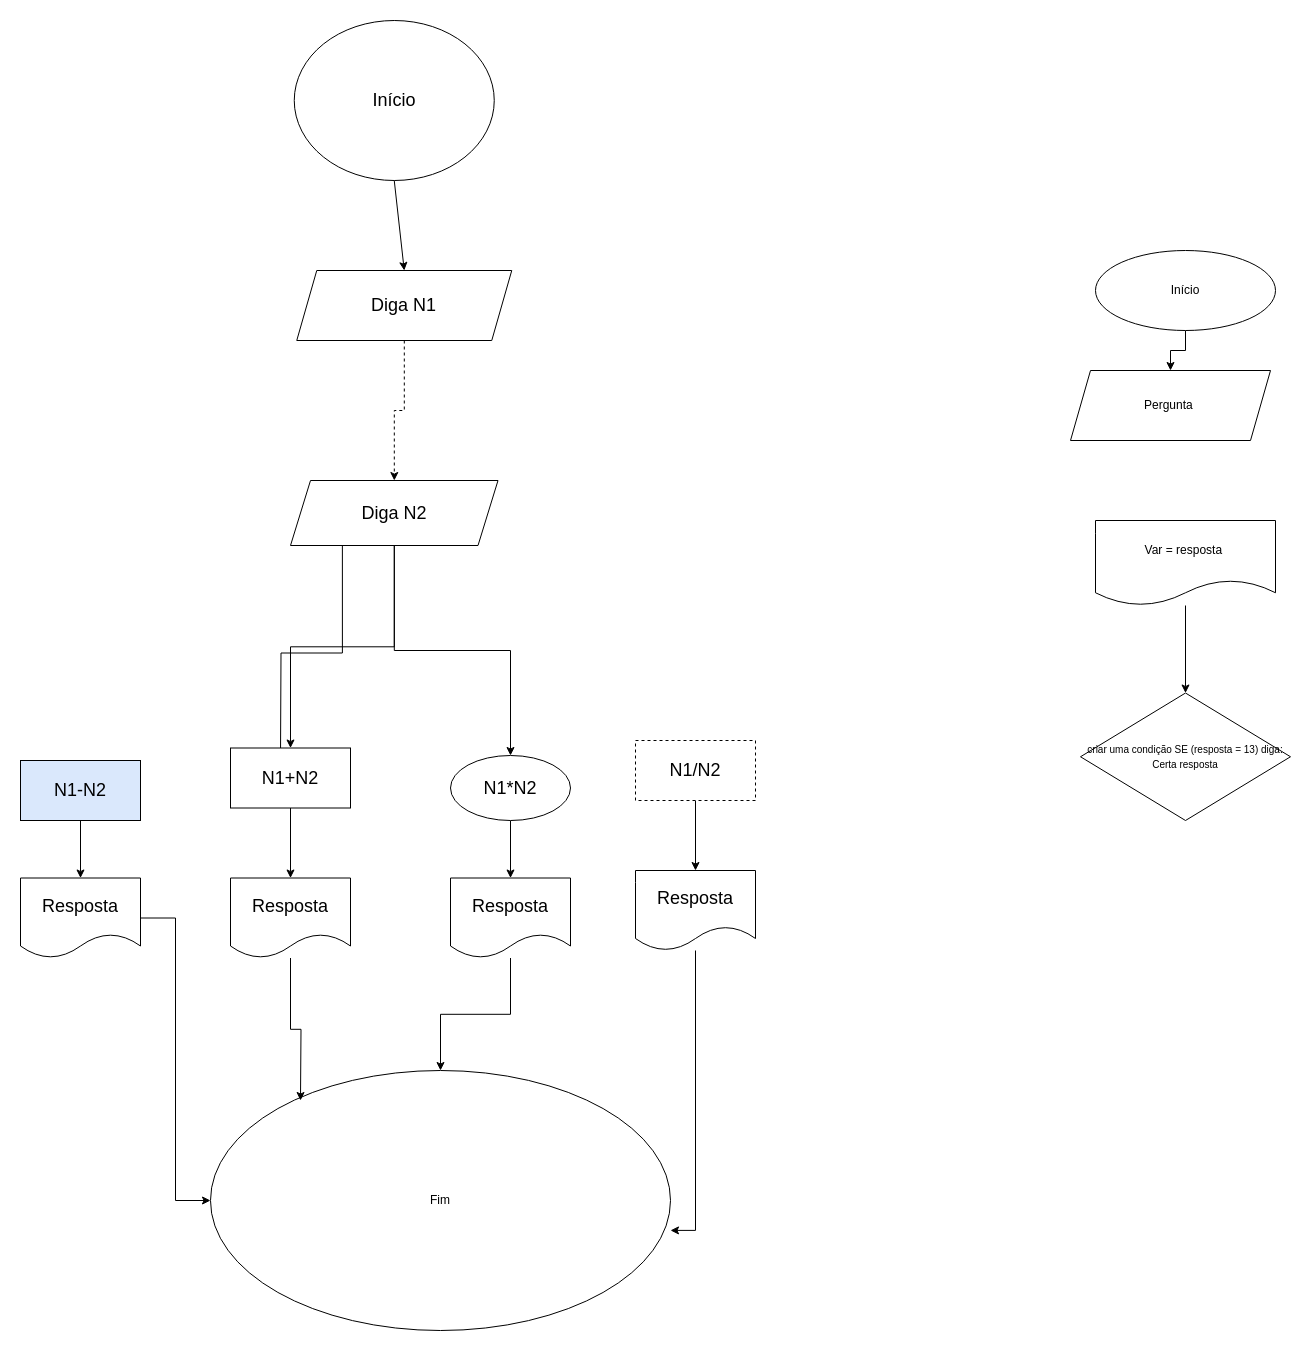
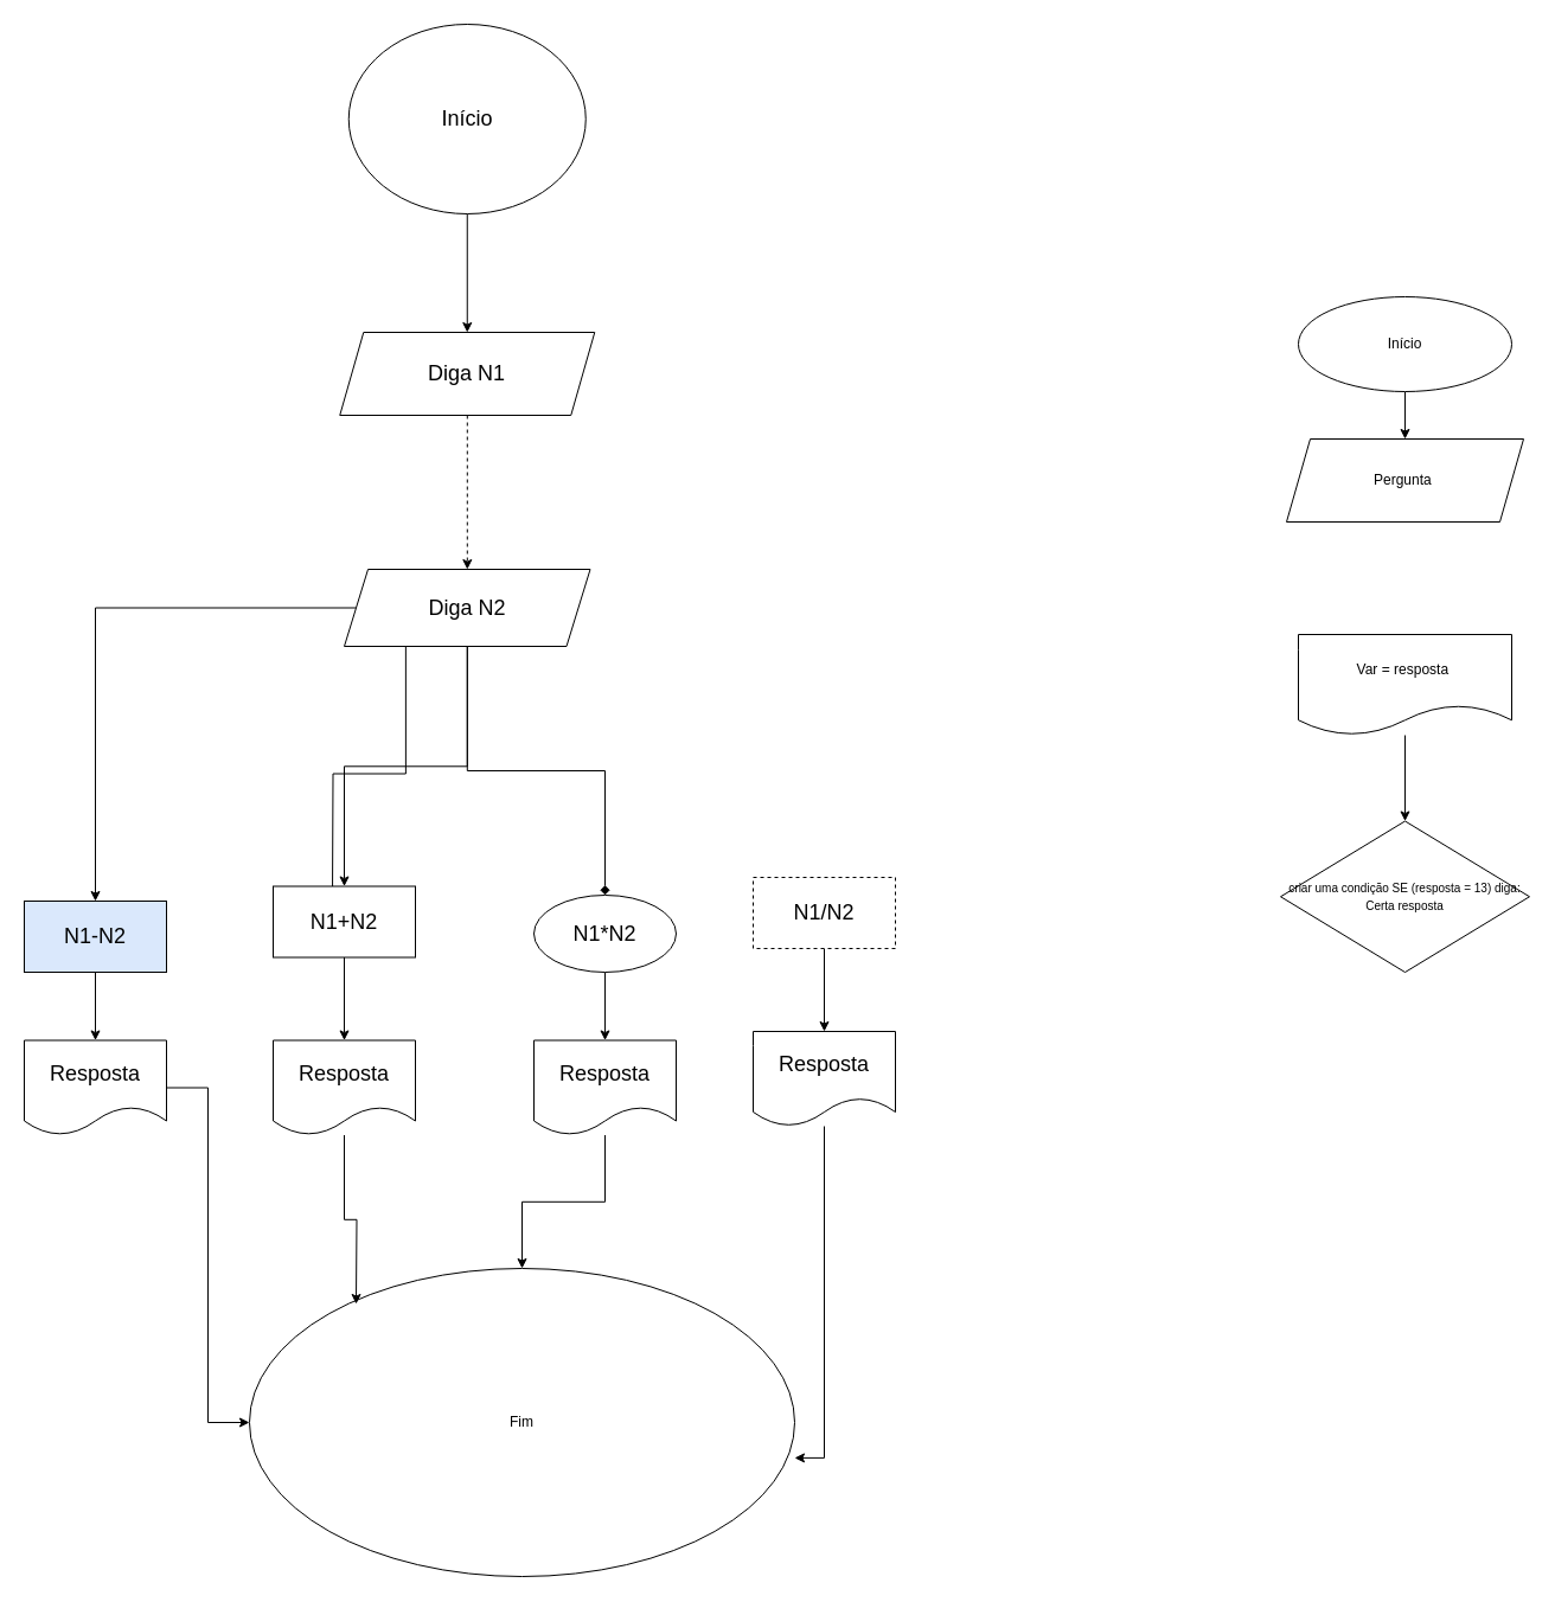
- <mxCell id="3" value="&lt;font style=&quot;font-size: 18px&quot;&gt;Diga N1&lt;/font&gt;" style="shape=parallelogram;perimeter=parallelogramPerimeter;whiteSpace=wrap;html=1;fixedSize=1;" vertex="1" parent="1"><mxGeometry x="296.25" y="270" width="215" height="70" as="geometry" /></mxCell>
+ <mxCell id="3" value="&lt;font style=&quot;font-size: 18px&quot;&gt;Diga N1&lt;/font&gt;" style="shape=parallelogram;perimeter=parallelogramPerimeter;whiteSpace=wrap;html=1;fixedSize=1;" vertex="1" parent="1"><mxGeometry x="286.25" y="280" width="215" height="70" as="geometry" /></mxCell>
- <mxCell id="7" value="Pergunta&amp;nbsp;" style="shape=parallelogram;perimeter=parallelogramPerimeter;whiteSpace=wrap;html=1;fixedSize=1;fontSize=12;" vertex="1" parent="1"><mxGeometry x="1070" y="370" width="200" height="70" as="geometry" /></mxCell>
+ <mxCell id="7" value="Pergunta&amp;nbsp;" style="shape=parallelogram;perimeter=parallelogramPerimeter;whiteSpace=wrap;html=1;fixedSize=1;fontSize=12;" vertex="1" parent="1"><mxGeometry x="1085" y="370" width="200" height="70" as="geometry" /></mxCell>
+ <mxCell id="15" value="" style="edgeStyle=orthogonalEdgeStyle;rounded=0;orthogonalLoop=1;jettySize=auto;html=1;fontSize=18;" edge="1" parent="1" source="17" target="27"><mxGeometry relative="1" as="geometry" /></mxCell>
- <mxCell id="9" value="Var = resposta&amp;nbsp;" style="shape=document;whiteSpace=wrap;html=1;boundedLbl=1;" vertex="1" parent="1"><mxGeometry x="1095" y="520" width="180" height="85" as="geometry" /></mxCell>
+ <mxCell id="9" value="Var = resposta&amp;nbsp;" style="shape=document;whiteSpace=wrap;html=1;boundedLbl=1;" vertex="1" parent="1"><mxGeometry x="1095" y="535" width="180" height="85" as="geometry" /></mxCell>
- <mxCell id="14" value="" style="edgeStyle=orthogonalEdgeStyle;rounded=0;orthogonalLoop=1;jettySize=auto;html=1;fontSize=18;" edge="1" parent="1" source="17" target="23"><mxGeometry relative="1" as="geometry" /></mxCell>
+ <mxCell id="14" value="" style="edgeStyle=orthogonalEdgeStyle;rounded=0;orthogonalLoop=1;jettySize=auto;html=1;fontSize=18;endArrow=diamond;" edge="1" parent="1" source="17" target="23"><mxGeometry relative="1" as="geometry" /></mxCell>
